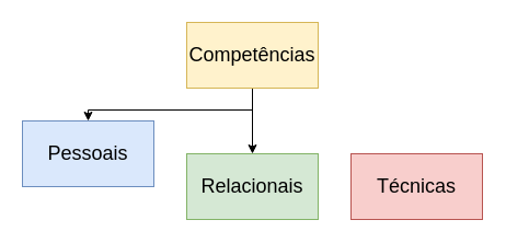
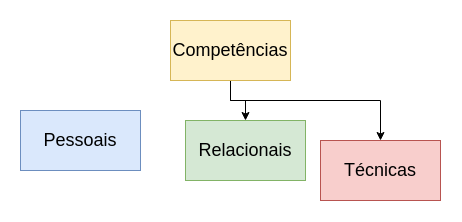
- <mxCell id="3" style="edgeStyle=orthogonalEdgeStyle;rounded=0;orthogonalLoop=1;jettySize=auto;html=1;entryX=0.5;entryY=0;entryDx=0;entryDy=0;fontSize=18;" edge="1" parent="1" source="5" target="6"><mxGeometry relative="1" as="geometry"><Array as="points"><mxPoint x="230" y="100" /><mxPoint x="80" y="100" /></Array></mxGeometry></mxCell>
+ <mxCell id="4" style="edgeStyle=orthogonalEdgeStyle;rounded=0;orthogonalLoop=1;jettySize=auto;html=1;entryX=0.5;entryY=0;entryDx=0;entryDy=0;fontSize=18;" edge="1" parent="1" source="5" target="8"><mxGeometry relative="1" as="geometry"><Array as="points"><mxPoint x="230" y="100" /><mxPoint x="380" y="100" /></Array></mxGeometry></mxCell>
- <mxCell id="7" value="&lt;font style=&quot;font-size: 18px;&quot;&gt;Relacionais&lt;/font&gt;" style="rounded=0;whiteSpace=wrap;html=1;fillColor=#d5e8d4;strokeColor=#82b366;" vertex="1" parent="1"><mxGeometry x="170" y="140" width="120" height="60" as="geometry" /></mxCell>
+ <mxCell id="7" value="&lt;font style=&quot;font-size: 18px;&quot;&gt;Relacionais&lt;/font&gt;" style="rounded=0;whiteSpace=wrap;html=1;fillColor=#d5e8d4;strokeColor=#82b366;" vertex="1" parent="1"><mxGeometry x="185" y="120" width="120" height="60" as="geometry" /></mxCell>
